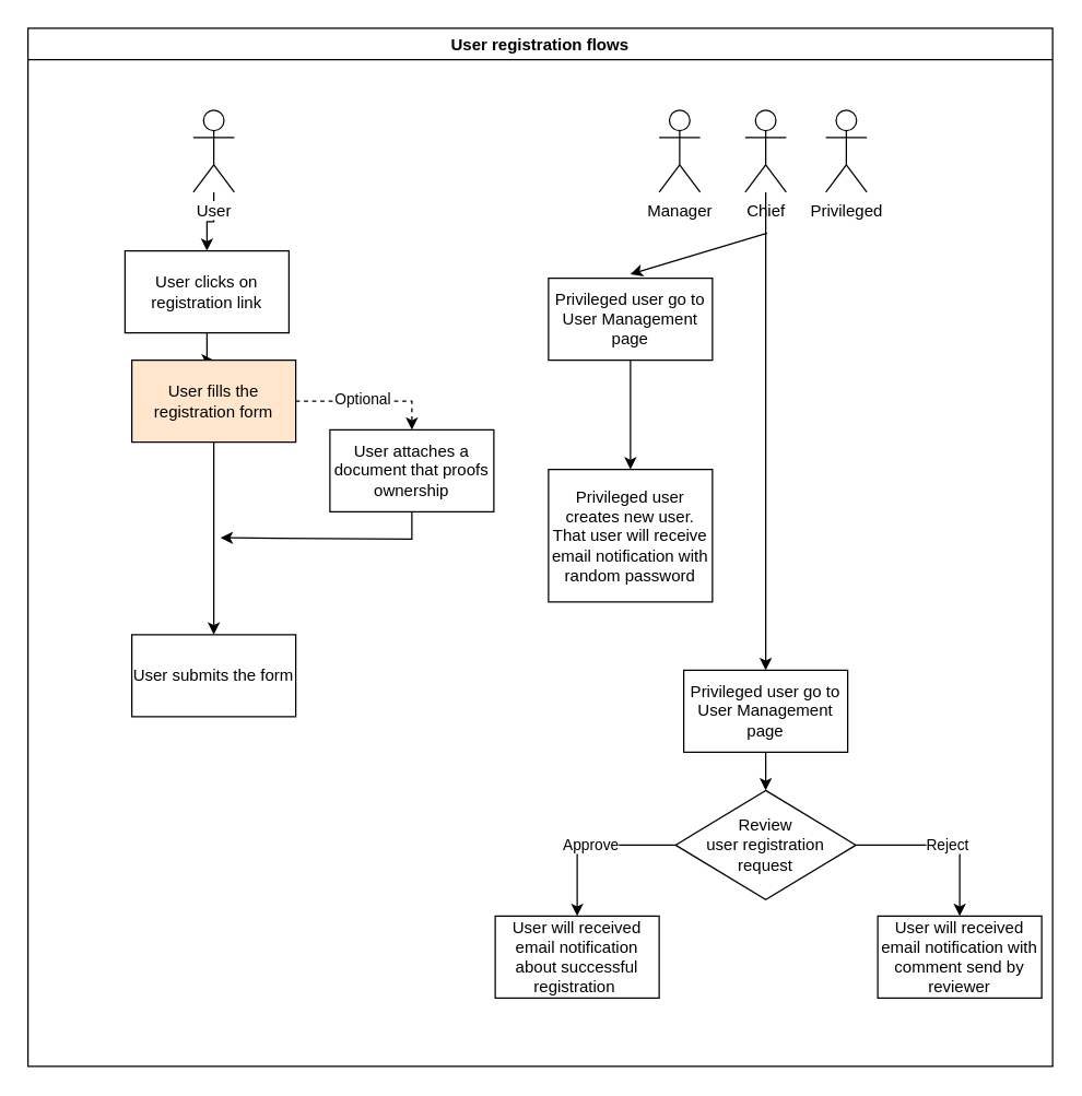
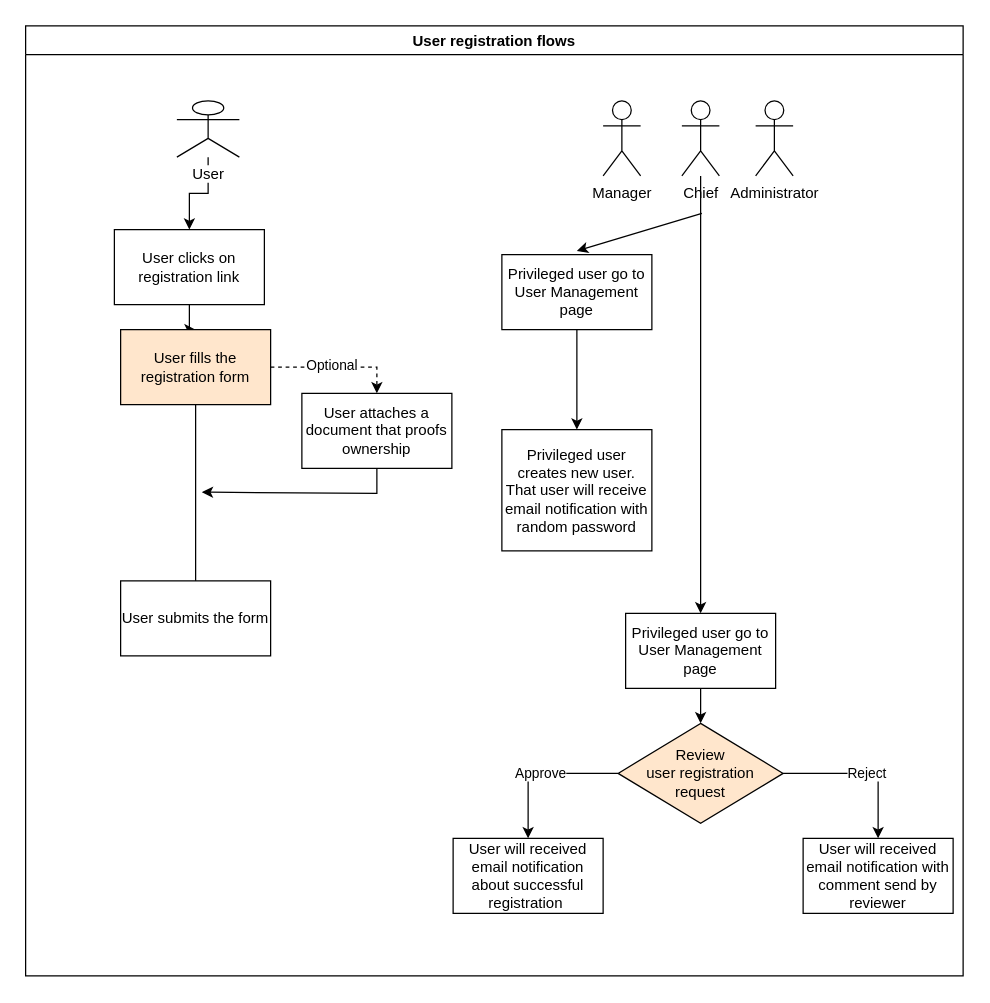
- <mxCell id="4" value="User" style="shape=umlActor;verticalLabelPosition=bottom;labelBackgroundColor=#ffffff;verticalAlign=top;html=1;" vertex="1" parent="2"><mxGeometry x="121" y="60" width="30" height="60" as="geometry" /></mxCell>
+ <mxCell id="4" value="User" style="shape=umlActor;verticalLabelPosition=bottom;labelBackgroundColor=#ffffff;verticalAlign=top;html=1;" vertex="1" parent="2"><mxGeometry x="121" y="60" width="50" height="45" as="geometry" /></mxCell>
- <mxCell id="23" value="Privileged" style="shape=umlActor;verticalLabelPosition=bottom;labelBackgroundColor=#ffffff;verticalAlign=top;html=1;" vertex="1" parent="20"><mxGeometry x="122" width="30" height="60" as="geometry" /></mxCell>
+ <mxCell id="23" value="Administrator" style="shape=umlActor;verticalLabelPosition=bottom;labelBackgroundColor=#ffffff;verticalAlign=top;html=1;" vertex="1" parent="20"><mxGeometry x="122" width="30" height="60" as="geometry" /></mxCell>
- <mxCell id="9" value="" style="edgeStyle=orthogonalEdgeStyle;rounded=0;orthogonalLoop=1;jettySize=auto;html=1;" edge="1" parent="2" source="10" target="11"><mxGeometry relative="1" as="geometry" /></mxCell>
+ <mxCell id="9" value="" style="edgeStyle=orthogonalEdgeStyle;rounded=0;orthogonalLoop=1;jettySize=auto;html=1;endArrow=none;" edge="1" parent="2" source="10" target="11"><mxGeometry relative="1" as="geometry" /></mxCell>
- <mxCell id="18" value="Review &lt;br&gt;user registration&lt;br&gt;request" style="rhombus;whiteSpace=wrap;html=1;" vertex="1" parent="2"><mxGeometry x="474" y="558" width="132" height="80" as="geometry" /></mxCell>
+ <mxCell id="18" value="Review &lt;br&gt;user registration&lt;br&gt;request" style="rhombus;whiteSpace=wrap;html=1;fillColor=#ffe6cc;" vertex="1" parent="2"><mxGeometry x="474" y="558" width="132" height="80" as="geometry" /></mxCell>
